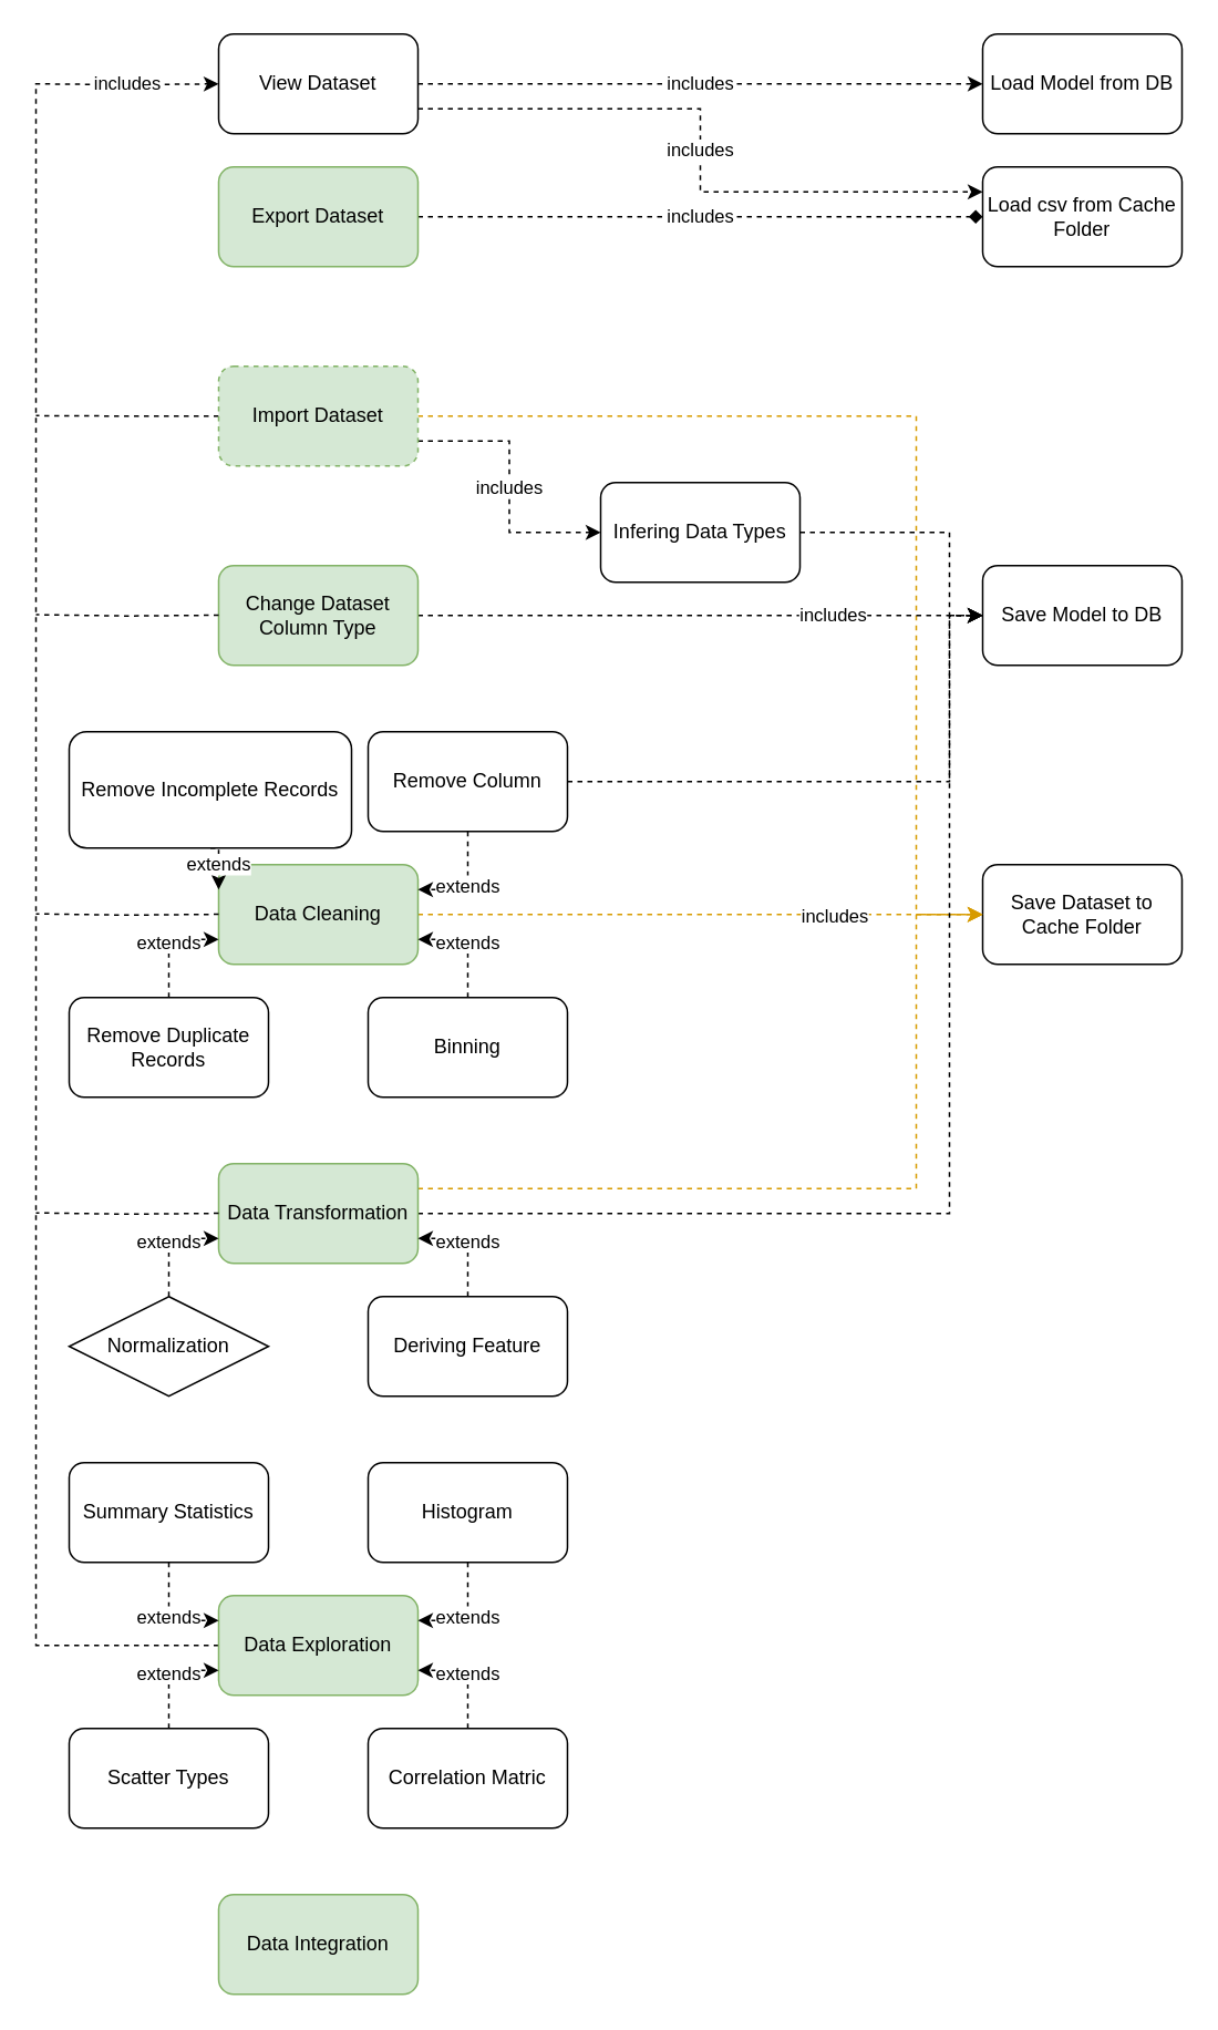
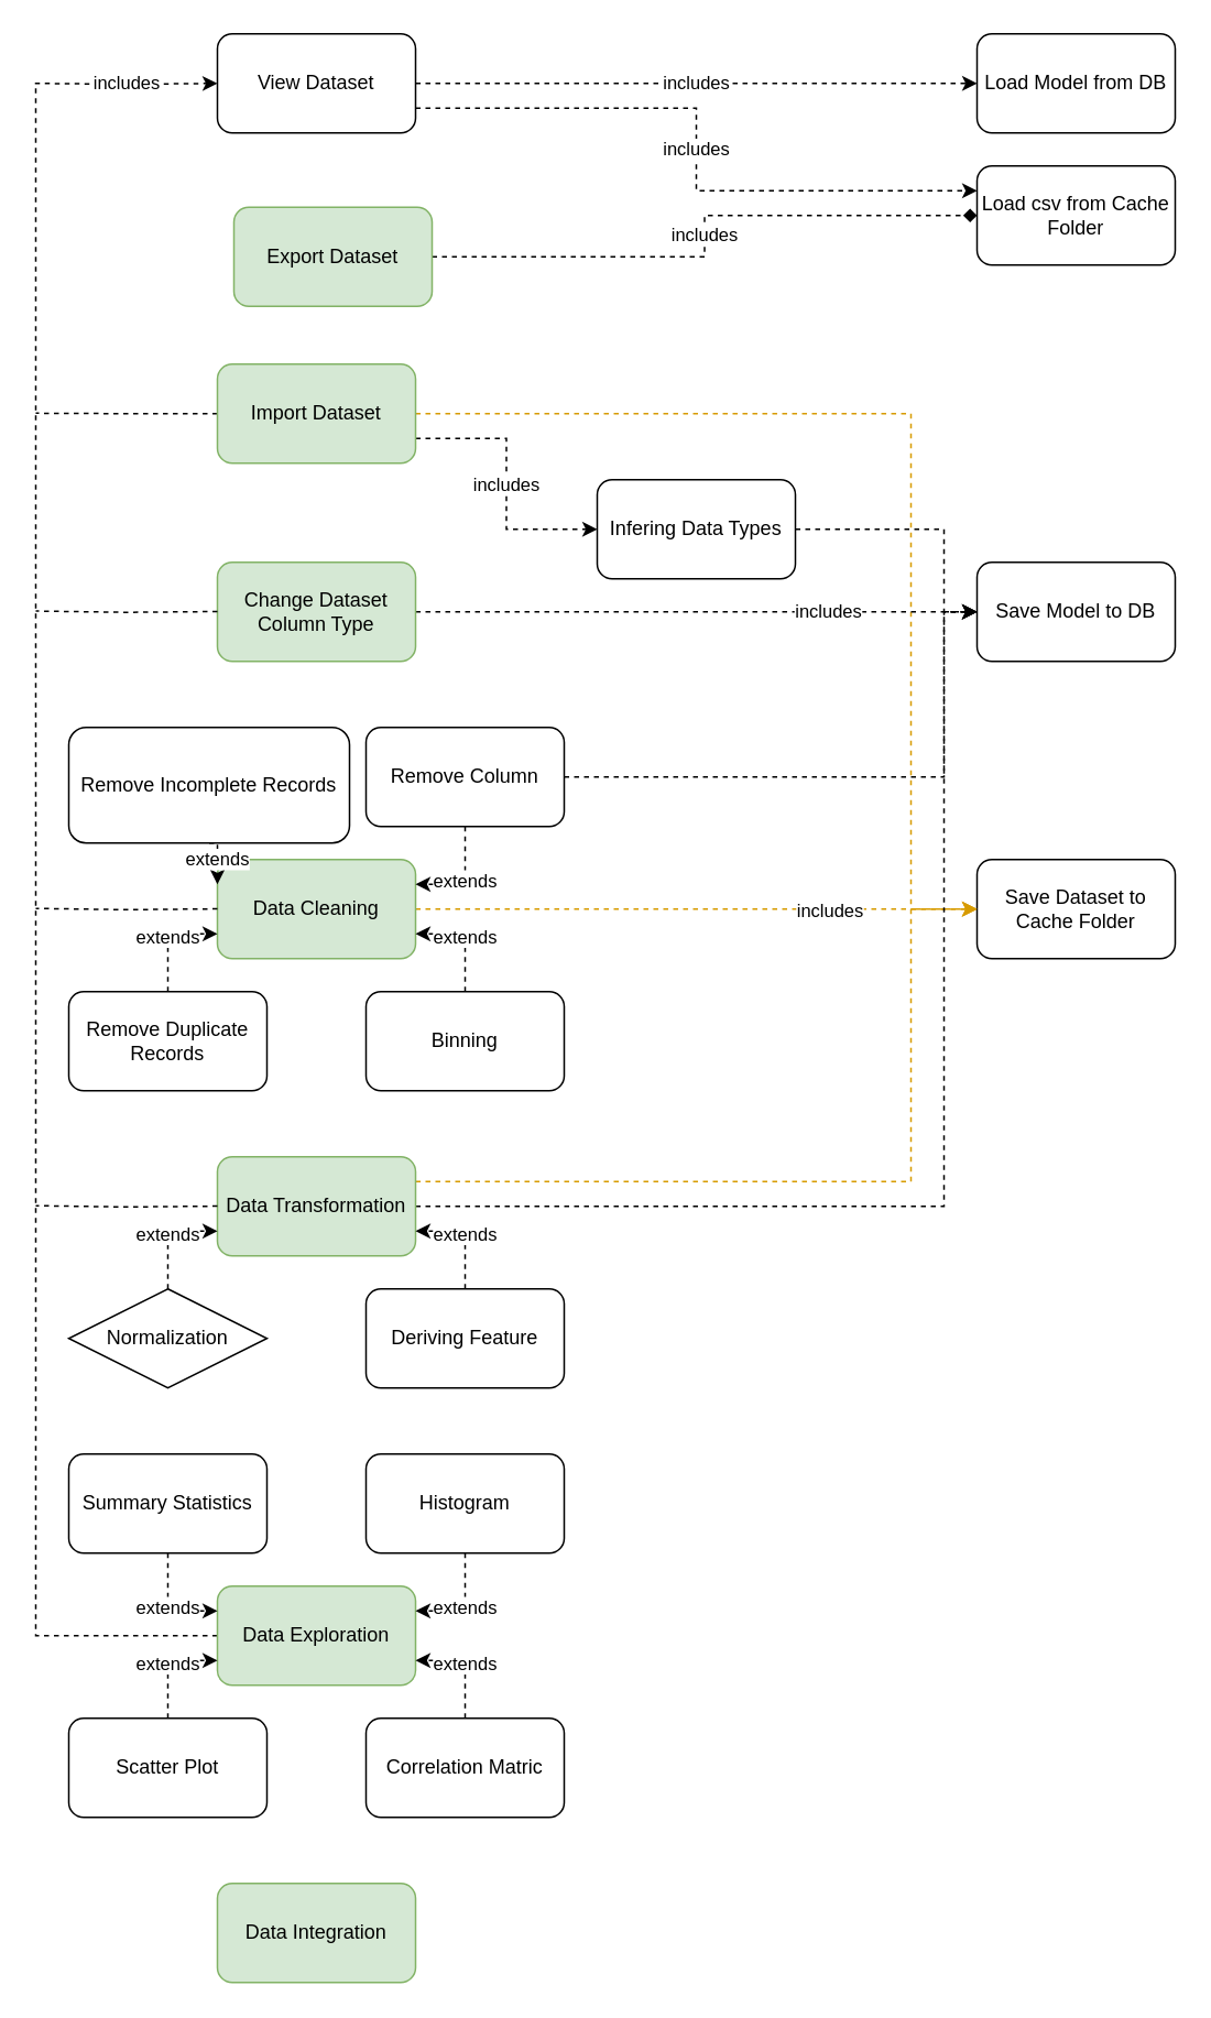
- <mxCell id="11" value="Export Dataset" style="rounded=1;whiteSpace=wrap;html=1;fillColor=#d5e8d4;strokeColor=#82b366;" vertex="1" parent="1"><mxGeometry x="131" y="100" width="120" height="60" as="geometry" /></mxCell>
+ <mxCell id="11" value="Export Dataset" style="rounded=1;whiteSpace=wrap;html=1;fillColor=#d5e8d4;strokeColor=#82b366;" vertex="1" parent="1"><mxGeometry x="141" y="125" width="120" height="60" as="geometry" /></mxCell>
- <mxCell id="5" value="Import Dataset" style="rounded=1;whiteSpace=wrap;html=1;fillColor=#d5e8d4;strokeColor=#82b366;dashed=1;" vertex="1" parent="1"><mxGeometry x="131" y="220" width="120" height="60" as="geometry" /></mxCell>
+ <mxCell id="5" value="Import Dataset" style="rounded=1;whiteSpace=wrap;html=1;fillColor=#d5e8d4;strokeColor=#82b366;" vertex="1" parent="1"><mxGeometry x="131" y="220" width="120" height="60" as="geometry" /></mxCell>
- <mxCell id="44" value="Scatter Types" style="rounded=1;whiteSpace=wrap;html=1;" vertex="1" parent="1"><mxGeometry x="41" y="1040" width="120" height="60" as="geometry" /></mxCell>
+ <mxCell id="44" value="Scatter Plot" style="rounded=1;whiteSpace=wrap;html=1;" vertex="1" parent="1"><mxGeometry x="41" y="1040" width="120" height="60" as="geometry" /></mxCell>
